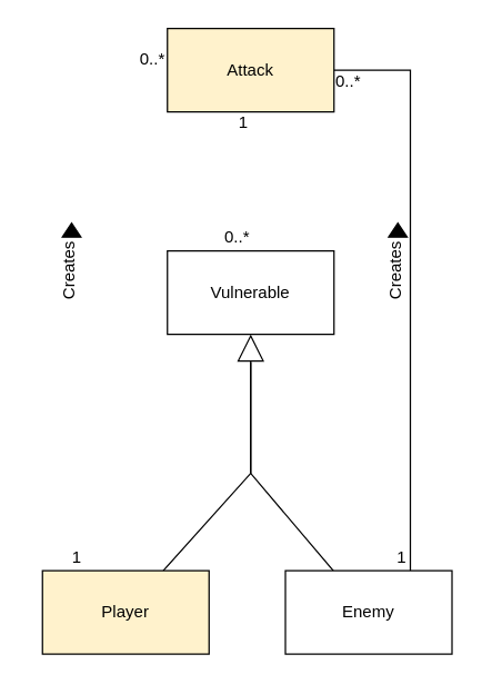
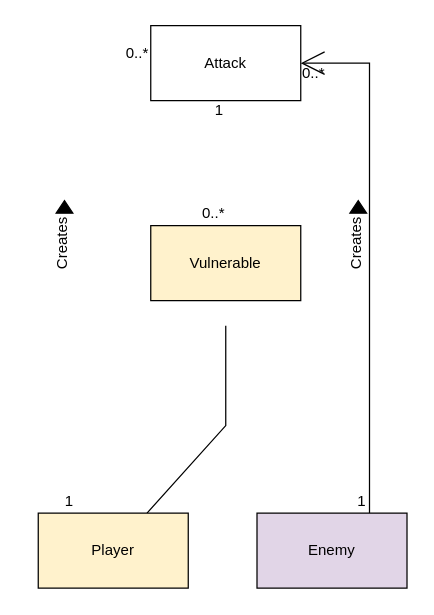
- <mxCell id="8" value="Attack" style="rounded=0;whiteSpace=wrap;html=1;fillColor=#fff2cc;" vertex="1" parent="1"><mxGeometry x="120" y="20" width="120" height="60" as="geometry" /></mxCell>
+ <mxCell id="8" value="Attack" style="rounded=0;whiteSpace=wrap;html=1;" vertex="1" parent="1"><mxGeometry x="120" y="20" width="120" height="60" as="geometry" /></mxCell>
- <mxCell id="6" style="edgeStyle=none;rounded=0;orthogonalLoop=1;jettySize=auto;html=1;exitX=0.75;exitY=0;exitDx=0;exitDy=0;entryX=1;entryY=0.5;entryDx=0;entryDy=0;strokeColor=#000000;endArrow=none;endFill=0;endSize=17;sourcePerimeterSpacing=0;targetPerimeterSpacing=0;" edge="1" parent="1" source="7" target="8"><mxGeometry relative="1" as="geometry"><Array as="points"><mxPoint x="295" y="50" /></Array></mxGeometry></mxCell>
+ <mxCell id="6" style="edgeStyle=none;rounded=0;orthogonalLoop=1;jettySize=auto;html=1;exitX=0.75;exitY=0;exitDx=0;exitDy=0;entryX=1;entryY=0.5;entryDx=0;entryDy=0;strokeColor=#000000;endArrow=open;endFill=0;endSize=17;sourcePerimeterSpacing=0;targetPerimeterSpacing=0;" edge="1" parent="1" source="7" target="8"><mxGeometry relative="1" as="geometry"><Array as="points"><mxPoint x="295" y="50" /></Array></mxGeometry></mxCell>
- <mxCell id="3" value="Vulnerable" style="rounded=0;whiteSpace=wrap;html=1;" vertex="1" parent="1"><mxGeometry x="120" y="180" width="120" height="60" as="geometry" /></mxCell>
+ <mxCell id="3" value="Vulnerable" style="rounded=0;whiteSpace=wrap;html=1;fillColor=#fff2cc;" vertex="1" parent="1"><mxGeometry x="120" y="180" width="120" height="60" as="geometry" /></mxCell>
- <mxCell id="5" style="edgeStyle=none;rounded=0;orthogonalLoop=1;jettySize=auto;html=1;entryX=0.5;entryY=1;entryDx=0;entryDy=0;endArrow=block;endFill=0;endSize=17;" edge="1" parent="1" source="7" target="3"><mxGeometry relative="1" as="geometry"><Array as="points"><mxPoint x="180" y="340" /></Array></mxGeometry></mxCell>
- <mxCell id="7" value="Enemy" style="rounded=0;whiteSpace=wrap;html=1;" vertex="1" parent="1"><mxGeometry x="205" y="410" width="120" height="60" as="geometry" /></mxCell>
+ <mxCell id="7" value="Enemy" style="rounded=0;whiteSpace=wrap;html=1;fillColor=#e1d5e7;" vertex="1" parent="1"><mxGeometry x="205" y="410" width="120" height="60" as="geometry" /></mxCell>
